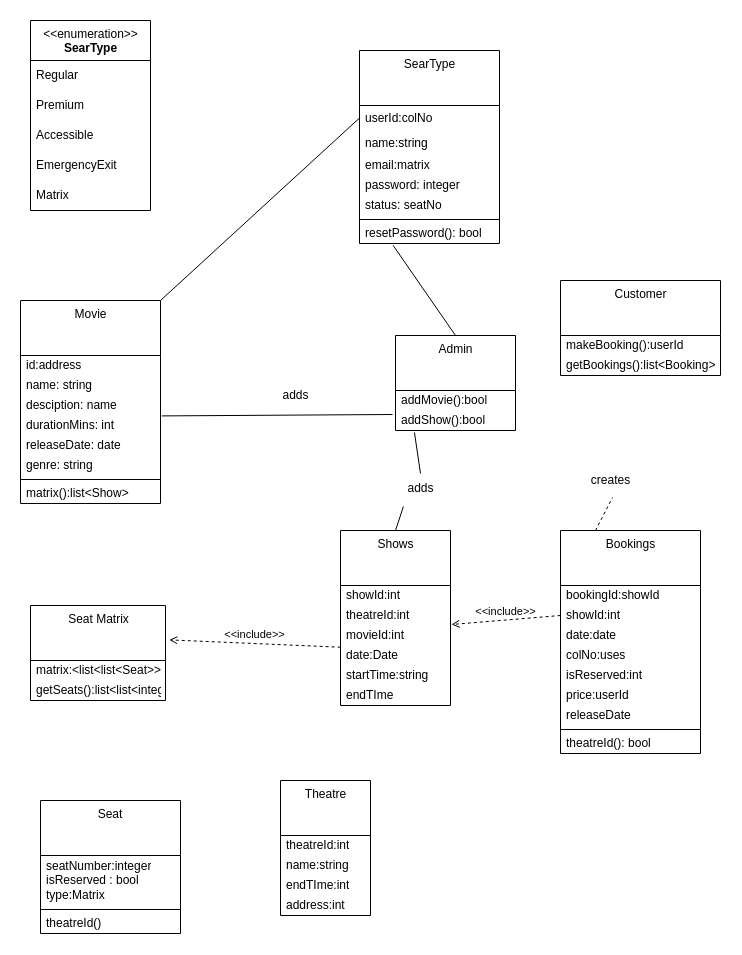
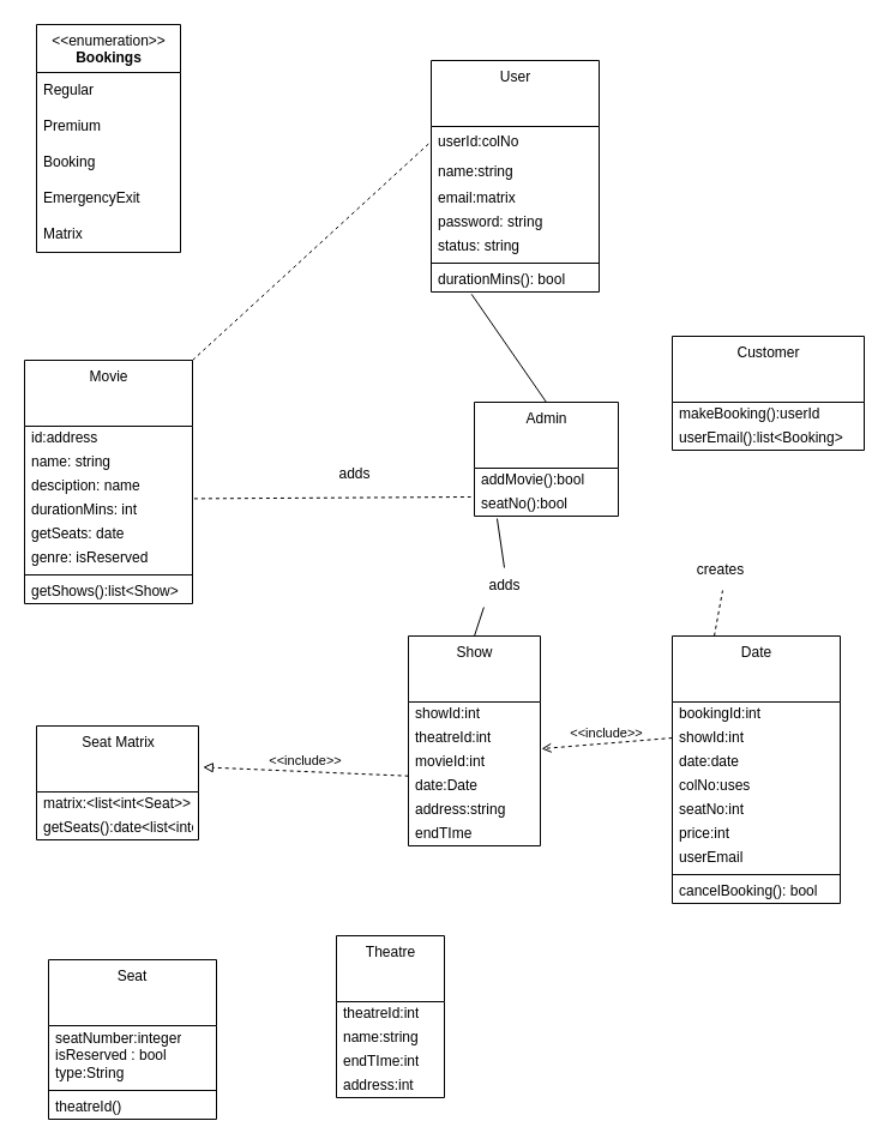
- <mxCell id="47" value="&amp;lt;&amp;lt;enumeration&amp;gt;&amp;gt;&lt;br&gt;&lt;b&gt;SearType&lt;/b&gt;" style="swimlane;fontStyle=0;align=center;verticalAlign=top;childLayout=stackLayout;horizontal=1;startSize=40;horizontalStack=0;resizeParent=1;resizeParentMax=0;resizeLast=0;collapsible=0;marginBottom=0;html=1;" vertex="1" parent="1"><mxGeometry x="30" y="20" width="120" height="190" as="geometry" /></mxCell>
+ <mxCell id="47" value="&amp;lt;&amp;lt;enumeration&amp;gt;&amp;gt;&lt;br&gt;&lt;b&gt;Bookings&lt;/b&gt;" style="swimlane;fontStyle=0;align=center;verticalAlign=top;childLayout=stackLayout;horizontal=1;startSize=40;horizontalStack=0;resizeParent=1;resizeParentMax=0;resizeLast=0;collapsible=0;marginBottom=0;html=1;" vertex="1" parent="1"><mxGeometry x="30" y="20" width="120" height="190" as="geometry" /></mxCell>
- <mxCell id="11" value="SearType" style="swimlane;fontStyle=0;align=center;verticalAlign=top;childLayout=stackLayout;horizontal=1;startSize=55;horizontalStack=0;resizeParent=1;resizeParentMax=0;resizeLast=0;collapsible=0;marginBottom=0;html=1;" vertex="1" parent="1"><mxGeometry x="359" y="50" width="140" height="193" as="geometry" /></mxCell>
+ <mxCell id="11" value="User" style="swimlane;fontStyle=0;align=center;verticalAlign=top;childLayout=stackLayout;horizontal=1;startSize=55;horizontalStack=0;resizeParent=1;resizeParentMax=0;resizeLast=0;collapsible=0;marginBottom=0;html=1;" vertex="1" parent="1"><mxGeometry x="359" y="50" width="140" height="193" as="geometry" /></mxCell>
- <mxCell id="50" value="Accessible" style="text;html=1;strokeColor=none;fillColor=none;align=left;verticalAlign=middle;spacingLeft=4;spacingRight=4;overflow=hidden;rotatable=0;points=[[0,0.5],[1,0.5]];portConstraint=eastwest;" vertex="1" parent="47"><mxGeometry y="100" width="120" height="30" as="geometry" /></mxCell>
+ <mxCell id="50" value="Booking" style="text;html=1;strokeColor=none;fillColor=none;align=left;verticalAlign=middle;spacingLeft=4;spacingRight=4;overflow=hidden;rotatable=0;points=[[0,0.5],[1,0.5]];portConstraint=eastwest;" vertex="1" parent="47"><mxGeometry y="100" width="120" height="30" as="geometry" /></mxCell>
- <mxCell id="15" value="&lt;font color=&quot;#000000&quot;&gt;password: integer&lt;br&gt;&lt;/font&gt;" style="text;html=1;strokeColor=none;fillColor=none;align=left;verticalAlign=middle;spacingLeft=4;spacingRight=4;overflow=hidden;rotatable=0;points=[[0,0.5],[1,0.5]];portConstraint=eastwest;fontColor=#808080;" vertex="1" parent="11"><mxGeometry y="125" width="140" height="20" as="geometry" /></mxCell>
+ <mxCell id="15" value="&lt;font color=&quot;#000000&quot;&gt;password: string&lt;br&gt;&lt;/font&gt;" style="text;html=1;strokeColor=none;fillColor=none;align=left;verticalAlign=middle;spacingLeft=4;spacingRight=4;overflow=hidden;rotatable=0;points=[[0,0.5],[1,0.5]];portConstraint=eastwest;fontColor=#808080;" vertex="1" parent="11"><mxGeometry y="125" width="140" height="20" as="geometry" /></mxCell>
- <mxCell id="16" value="status: seatNo" style="text;html=1;strokeColor=none;fillColor=none;align=left;verticalAlign=middle;spacingLeft=4;spacingRight=4;overflow=hidden;rotatable=0;points=[[0,0.5],[1,0.5]];portConstraint=eastwest;" vertex="1" parent="11"><mxGeometry y="145" width="140" height="20" as="geometry" /></mxCell>
+ <mxCell id="16" value="status: string" style="text;html=1;strokeColor=none;fillColor=none;align=left;verticalAlign=middle;spacingLeft=4;spacingRight=4;overflow=hidden;rotatable=0;points=[[0,0.5],[1,0.5]];portConstraint=eastwest;" vertex="1" parent="11"><mxGeometry y="145" width="140" height="20" as="geometry" /></mxCell>
- <mxCell id="70" value="" style="endArrow=none;html=1;rounded=0;exitX=1;exitY=0;exitDx=0;exitDy=0;entryX=0;entryY=0.5;entryDx=0;entryDy=0;" edge="1" parent="1" source="2" target="12"><mxGeometry width="50" height="50" relative="1" as="geometry"><mxPoint x="280" y="267.5" as="sourcePoint" /><mxPoint x="526.96" y="194.24" as="targetPoint" /></mxGeometry></mxCell>
+ <mxCell id="70" value="" style="endArrow=none;html=1;rounded=0;exitX=1;exitY=0;exitDx=0;exitDy=0;entryX=0;entryY=0.5;entryDx=0;entryDy=0;dashed=1;" edge="1" parent="1" source="2" target="12"><mxGeometry width="50" height="50" relative="1" as="geometry"><mxPoint x="280" y="267.5" as="sourcePoint" /><mxPoint x="526.96" y="194.24" as="targetPoint" /></mxGeometry></mxCell>
- <mxCell id="18" value="resetPassword(): bool" style="text;html=1;strokeColor=none;fillColor=none;align=left;verticalAlign=middle;spacingLeft=4;spacingRight=4;overflow=hidden;rotatable=0;points=[[0,0.5],[1,0.5]];portConstraint=eastwest;" vertex="1" parent="11"><mxGeometry y="173" width="140" height="20" as="geometry" /></mxCell>
+ <mxCell id="18" value="durationMins(): bool" style="text;html=1;strokeColor=none;fillColor=none;align=left;verticalAlign=middle;spacingLeft=4;spacingRight=4;overflow=hidden;rotatable=0;points=[[0,0.5],[1,0.5]];portConstraint=eastwest;" vertex="1" parent="11"><mxGeometry y="173" width="140" height="20" as="geometry" /></mxCell>
- <mxCell id="21" value="&lt;font color=&quot;#000000&quot;&gt;getBookings():list&amp;lt;Booking&amp;gt;&lt;/font&gt;" style="text;html=1;strokeColor=none;fillColor=none;align=left;verticalAlign=middle;spacingLeft=4;spacingRight=4;overflow=hidden;rotatable=0;points=[[0,0.5],[1,0.5]];portConstraint=eastwest;fontColor=#808080;" vertex="1" parent="19"><mxGeometry y="75" width="160" height="20" as="geometry" /></mxCell>
+ <mxCell id="21" value="&lt;font color=&quot;#000000&quot;&gt;userEmail():list&amp;lt;Booking&amp;gt;&lt;/font&gt;" style="text;html=1;strokeColor=none;fillColor=none;align=left;verticalAlign=middle;spacingLeft=4;spacingRight=4;overflow=hidden;rotatable=0;points=[[0,0.5],[1,0.5]];portConstraint=eastwest;fontColor=#808080;" vertex="1" parent="19"><mxGeometry y="75" width="160" height="20" as="geometry" /></mxCell>
- <mxCell id="57" value="" style="endArrow=none;html=1;rounded=0;entryX=-0.025;entryY=1.2;entryDx=0;entryDy=0;exitX=1.01;exitY=0.021;exitDx=0;exitDy=0;entryPerimeter=0;exitPerimeter=0;" edge="1" parent="1" source="6" target="23"><mxGeometry width="50" height="50" relative="1" as="geometry"><mxPoint x="670" y="610" as="sourcePoint" /><mxPoint x="720" y="560" as="targetPoint" /><Array as="points" /></mxGeometry></mxCell>
+ <mxCell id="57" value="" style="endArrow=none;html=1;rounded=0;entryX=-0.025;entryY=1.2;entryDx=0;entryDy=0;exitX=1.01;exitY=0.021;exitDx=0;exitDy=0;entryPerimeter=0;exitPerimeter=0;dashed=1;" edge="1" parent="1" source="6" target="23"><mxGeometry width="50" height="50" relative="1" as="geometry"><mxPoint x="670" y="610" as="sourcePoint" /><mxPoint x="720" y="560" as="targetPoint" /><Array as="points" /></mxGeometry></mxCell>
- <mxCell id="24" value="&lt;font color=&quot;#000000&quot;&gt;addShow():bool&lt;/font&gt;" style="text;html=1;strokeColor=none;fillColor=none;align=left;verticalAlign=middle;spacingLeft=4;spacingRight=4;overflow=hidden;rotatable=0;points=[[0,0.5],[1,0.5]];portConstraint=eastwest;fontColor=#808080;" vertex="1" parent="22"><mxGeometry y="75" width="120" height="20" as="geometry" /></mxCell>
+ <mxCell id="24" value="&lt;font color=&quot;#000000&quot;&gt;seatNo():bool&lt;/font&gt;" style="text;html=1;strokeColor=none;fillColor=none;align=left;verticalAlign=middle;spacingLeft=4;spacingRight=4;overflow=hidden;rotatable=0;points=[[0,0.5],[1,0.5]];portConstraint=eastwest;fontColor=#808080;" vertex="1" parent="22"><mxGeometry y="75" width="120" height="20" as="geometry" /></mxCell>
- <mxCell id="7" value="releaseDate: date" style="text;html=1;strokeColor=none;fillColor=none;align=left;verticalAlign=middle;spacingLeft=4;spacingRight=4;overflow=hidden;rotatable=0;points=[[0,0.5],[1,0.5]];portConstraint=eastwest;" vertex="1" parent="2"><mxGeometry y="135" width="140" height="20" as="geometry" /></mxCell>
+ <mxCell id="7" value="getSeats: date" style="text;html=1;strokeColor=none;fillColor=none;align=left;verticalAlign=middle;spacingLeft=4;spacingRight=4;overflow=hidden;rotatable=0;points=[[0,0.5],[1,0.5]];portConstraint=eastwest;" vertex="1" parent="2"><mxGeometry y="135" width="140" height="20" as="geometry" /></mxCell>
- <mxCell id="8" value="genre: string" style="text;html=1;strokeColor=none;fillColor=none;align=left;verticalAlign=middle;spacingLeft=4;spacingRight=4;overflow=hidden;rotatable=0;points=[[0,0.5],[1,0.5]];portConstraint=eastwest;" vertex="1" parent="2"><mxGeometry y="155" width="140" height="20" as="geometry" /></mxCell>
+ <mxCell id="8" value="genre: isReserved" style="text;html=1;strokeColor=none;fillColor=none;align=left;verticalAlign=middle;spacingLeft=4;spacingRight=4;overflow=hidden;rotatable=0;points=[[0,0.5],[1,0.5]];portConstraint=eastwest;" vertex="1" parent="2"><mxGeometry y="155" width="140" height="20" as="geometry" /></mxCell>
- <mxCell id="62" value="creates" style="text;html=1;align=center;verticalAlign=middle;resizable=0;points=[];autosize=1;strokeColor=none;fillColor=none;" vertex="1" parent="1"><mxGeometry x="580" y="465" width="60" height="30" as="geometry" /></mxCell>
+ <mxCell id="62" value="creates" style="text;html=1;align=center;verticalAlign=middle;resizable=0;points=[];autosize=1;strokeColor=none;fillColor=none;" vertex="1" parent="1"><mxGeometry x="570" y="460" width="60" height="30" as="geometry" /></mxCell>
- <mxCell id="10" value="matrix():list&amp;lt;Show&amp;gt;" style="text;html=1;strokeColor=none;fillColor=none;align=left;verticalAlign=middle;spacingLeft=4;spacingRight=4;overflow=hidden;rotatable=0;points=[[0,0.5],[1,0.5]];portConstraint=eastwest;" vertex="1" parent="2"><mxGeometry y="183" width="140" height="20" as="geometry" /></mxCell>
+ <mxCell id="10" value="getShows():list&amp;lt;Show&amp;gt;" style="text;html=1;strokeColor=none;fillColor=none;align=left;verticalAlign=middle;spacingLeft=4;spacingRight=4;overflow=hidden;rotatable=0;points=[[0,0.5],[1,0.5]];portConstraint=eastwest;" vertex="1" parent="2"><mxGeometry y="183" width="140" height="20" as="geometry" /></mxCell>
- <mxCell id="25" value="Shows" style="swimlane;fontStyle=0;align=center;verticalAlign=top;childLayout=stackLayout;horizontal=1;startSize=55;horizontalStack=0;resizeParent=1;resizeParentMax=0;resizeLast=0;collapsible=0;marginBottom=0;html=1;" vertex="1" parent="1"><mxGeometry x="340" y="530" width="110" height="175" as="geometry" /></mxCell>
+ <mxCell id="25" value="Show" style="swimlane;fontStyle=0;align=center;verticalAlign=top;childLayout=stackLayout;horizontal=1;startSize=55;horizontalStack=0;resizeParent=1;resizeParentMax=0;resizeLast=0;collapsible=0;marginBottom=0;html=1;" vertex="1" parent="1"><mxGeometry x="340" y="530" width="110" height="175" as="geometry" /></mxCell>
- <mxCell id="37" value="Bookings" style="swimlane;fontStyle=0;align=center;verticalAlign=top;childLayout=stackLayout;horizontal=1;startSize=55;horizontalStack=0;resizeParent=1;resizeParentMax=0;resizeLast=0;collapsible=0;marginBottom=0;html=1;" vertex="1" parent="1"><mxGeometry x="560" y="530" width="140" height="223" as="geometry" /></mxCell>
+ <mxCell id="37" value="Date" style="swimlane;fontStyle=0;align=center;verticalAlign=top;childLayout=stackLayout;horizontal=1;startSize=55;horizontalStack=0;resizeParent=1;resizeParentMax=0;resizeLast=0;collapsible=0;marginBottom=0;html=1;" vertex="1" parent="1"><mxGeometry x="560" y="530" width="140" height="223" as="geometry" /></mxCell>
- <mxCell id="38" value="bookingId:showId" style="text;html=1;strokeColor=none;fillColor=none;align=left;verticalAlign=middle;spacingLeft=4;spacingRight=4;overflow=hidden;rotatable=0;points=[[0,0.5],[1,0.5]];portConstraint=eastwest;" vertex="1" parent="37"><mxGeometry y="55" width="140" height="20" as="geometry" /></mxCell>
+ <mxCell id="38" value="bookingId:int" style="text;html=1;strokeColor=none;fillColor=none;align=left;verticalAlign=middle;spacingLeft=4;spacingRight=4;overflow=hidden;rotatable=0;points=[[0,0.5],[1,0.5]];portConstraint=eastwest;" vertex="1" parent="37"><mxGeometry y="55" width="140" height="20" as="geometry" /></mxCell>
- <mxCell id="64" value="&amp;lt;&amp;lt;include&amp;gt;&amp;gt;" style="html=1;verticalAlign=bottom;labelBackgroundColor=none;endArrow=open;endFill=0;dashed=1;rounded=0;exitX=0.001;exitY=1.086;exitDx=0;exitDy=0;exitPerimeter=0;entryX=1.028;entryY=0.362;entryDx=0;entryDy=0;entryPerimeter=0;" edge="1" parent="1" source="28" target="54"><mxGeometry width="160" relative="1" as="geometry"><mxPoint x="550" y="630" as="sourcePoint" /><mxPoint x="710" y="630" as="targetPoint" /></mxGeometry></mxCell>
+ <mxCell id="64" value="&amp;lt;&amp;lt;include&amp;gt;&amp;gt;" style="html=1;verticalAlign=bottom;labelBackgroundColor=none;endArrow=block;endFill=0;dashed=1;rounded=0;exitX=0.001;exitY=1.086;exitDx=0;exitDy=0;exitPerimeter=0;entryX=1.028;entryY=0.362;entryDx=0;entryDy=0;entryPerimeter=0;" edge="1" parent="1" source="28" target="54"><mxGeometry width="160" relative="1" as="geometry"><mxPoint x="550" y="630" as="sourcePoint" /><mxPoint x="710" y="630" as="targetPoint" /></mxGeometry></mxCell>
- <mxCell id="55" value="matrix:&amp;lt;list&amp;lt;list&amp;lt;Seat&amp;gt;&amp;gt;" style="text;html=1;strokeColor=none;fillColor=none;align=left;verticalAlign=middle;spacingLeft=4;spacingRight=4;overflow=hidden;rotatable=0;points=[[0,0.5],[1,0.5]];portConstraint=eastwest;" vertex="1" parent="54"><mxGeometry y="55" width="135" height="20" as="geometry" /></mxCell>
+ <mxCell id="55" value="matrix:&amp;lt;list&amp;lt;int&amp;lt;Seat&amp;gt;&amp;gt;" style="text;html=1;strokeColor=none;fillColor=none;align=left;verticalAlign=middle;spacingLeft=4;spacingRight=4;overflow=hidden;rotatable=0;points=[[0,0.5],[1,0.5]];portConstraint=eastwest;" vertex="1" parent="54"><mxGeometry y="55" width="135" height="20" as="geometry" /></mxCell>
- <mxCell id="30" value="startTime:string" style="text;html=1;strokeColor=none;fillColor=none;align=left;verticalAlign=middle;spacingLeft=4;spacingRight=4;overflow=hidden;rotatable=0;points=[[0,0.5],[1,0.5]];portConstraint=eastwest;" vertex="1" parent="25"><mxGeometry y="135" width="110" height="20" as="geometry" /></mxCell>
+ <mxCell id="30" value="address:string" style="text;html=1;strokeColor=none;fillColor=none;align=left;verticalAlign=middle;spacingLeft=4;spacingRight=4;overflow=hidden;rotatable=0;points=[[0,0.5],[1,0.5]];portConstraint=eastwest;" vertex="1" parent="25"><mxGeometry y="135" width="110" height="20" as="geometry" /></mxCell>
- <mxCell id="42" value="isReserved:int" style="text;html=1;strokeColor=none;fillColor=none;align=left;verticalAlign=middle;spacingLeft=4;spacingRight=4;overflow=hidden;rotatable=0;points=[[0,0.5],[1,0.5]];portConstraint=eastwest;" vertex="1" parent="37"><mxGeometry y="135" width="140" height="20" as="geometry" /></mxCell>
+ <mxCell id="42" value="seatNo:int" style="text;html=1;strokeColor=none;fillColor=none;align=left;verticalAlign=middle;spacingLeft=4;spacingRight=4;overflow=hidden;rotatable=0;points=[[0,0.5],[1,0.5]];portConstraint=eastwest;" vertex="1" parent="37"><mxGeometry y="135" width="140" height="20" as="geometry" /></mxCell>
- <mxCell id="56" value="&lt;div&gt;&lt;font color=&quot;#000000&quot;&gt;getSeats():list&amp;lt;list&amp;lt;integer&amp;gt;&amp;gt;&lt;br&gt;&lt;/font&gt;&lt;/div&gt;&lt;div&gt;&lt;font color=&quot;#000000&quot;&gt;&lt;br&gt;&lt;/font&gt;&lt;/div&gt;" style="text;html=1;strokeColor=none;fillColor=none;align=left;verticalAlign=middle;spacingLeft=4;spacingRight=4;overflow=hidden;rotatable=0;points=[[0,0.5],[1,0.5]];portConstraint=eastwest;fontColor=#808080;" vertex="1" parent="54"><mxGeometry y="75" width="135" height="20" as="geometry" /></mxCell>
+ <mxCell id="56" value="&lt;div&gt;&lt;font color=&quot;#000000&quot;&gt;getSeats():date&amp;lt;list&amp;lt;integer&amp;gt;&amp;gt;&lt;br&gt;&lt;/font&gt;&lt;/div&gt;&lt;div&gt;&lt;font color=&quot;#000000&quot;&gt;&lt;br&gt;&lt;/font&gt;&lt;/div&gt;" style="text;html=1;strokeColor=none;fillColor=none;align=left;verticalAlign=middle;spacingLeft=4;spacingRight=4;overflow=hidden;rotatable=0;points=[[0,0.5],[1,0.5]];portConstraint=eastwest;fontColor=#808080;" vertex="1" parent="54"><mxGeometry y="75" width="135" height="20" as="geometry" /></mxCell>
- <mxCell id="43" value="price:userId" style="text;html=1;strokeColor=none;fillColor=none;align=left;verticalAlign=middle;spacingLeft=4;spacingRight=4;overflow=hidden;rotatable=0;points=[[0,0.5],[1,0.5]];portConstraint=eastwest;" vertex="1" parent="37"><mxGeometry y="155" width="140" height="20" as="geometry" /></mxCell>
+ <mxCell id="43" value="price:int" style="text;html=1;strokeColor=none;fillColor=none;align=left;verticalAlign=middle;spacingLeft=4;spacingRight=4;overflow=hidden;rotatable=0;points=[[0,0.5],[1,0.5]];portConstraint=eastwest;" vertex="1" parent="37"><mxGeometry y="155" width="140" height="20" as="geometry" /></mxCell>
- <mxCell id="44" value="releaseDate" style="text;html=1;strokeColor=none;fillColor=none;align=left;verticalAlign=middle;spacingLeft=4;spacingRight=4;overflow=hidden;rotatable=0;points=[[0,0.5],[1,0.5]];portConstraint=eastwest;" vertex="1" parent="37"><mxGeometry y="175" width="140" height="20" as="geometry" /></mxCell>
+ <mxCell id="44" value="userEmail" style="text;html=1;strokeColor=none;fillColor=none;align=left;verticalAlign=middle;spacingLeft=4;spacingRight=4;overflow=hidden;rotatable=0;points=[[0,0.5],[1,0.5]];portConstraint=eastwest;" vertex="1" parent="37"><mxGeometry y="175" width="140" height="20" as="geometry" /></mxCell>
- <mxCell id="46" value="theatreId(): bool" style="text;html=1;strokeColor=none;fillColor=none;align=left;verticalAlign=middle;spacingLeft=4;spacingRight=4;overflow=hidden;rotatable=0;points=[[0,0.5],[1,0.5]];portConstraint=eastwest;" vertex="1" parent="37"><mxGeometry y="203" width="140" height="20" as="geometry" /></mxCell>
+ <mxCell id="46" value="cancelBooking(): bool" style="text;html=1;strokeColor=none;fillColor=none;align=left;verticalAlign=middle;spacingLeft=4;spacingRight=4;overflow=hidden;rotatable=0;points=[[0,0.5],[1,0.5]];portConstraint=eastwest;" vertex="1" parent="37"><mxGeometry y="203" width="140" height="20" as="geometry" /></mxCell>
- <mxCell id="67" value="&lt;div&gt;seatNumber:integer&lt;/div&gt;&lt;div&gt;isReserved : bool&lt;/div&gt;&lt;div&gt;type:Matrix&lt;br&gt;&lt;/div&gt;" style="text;html=1;strokeColor=none;fillColor=none;align=left;verticalAlign=middle;spacingLeft=4;spacingRight=4;overflow=hidden;rotatable=0;points=[[0,0.5],[1,0.5]];portConstraint=eastwest;" vertex="1" parent="66"><mxGeometry y="55" width="140" height="50" as="geometry" /></mxCell>
+ <mxCell id="67" value="&lt;div&gt;seatNumber:integer&lt;/div&gt;&lt;div&gt;isReserved : bool&lt;/div&gt;&lt;div&gt;type:String&lt;br&gt;&lt;/div&gt;" style="text;html=1;strokeColor=none;fillColor=none;align=left;verticalAlign=middle;spacingLeft=4;spacingRight=4;overflow=hidden;rotatable=0;points=[[0,0.5],[1,0.5]];portConstraint=eastwest;" vertex="1" parent="66"><mxGeometry y="55" width="140" height="50" as="geometry" /></mxCell>
